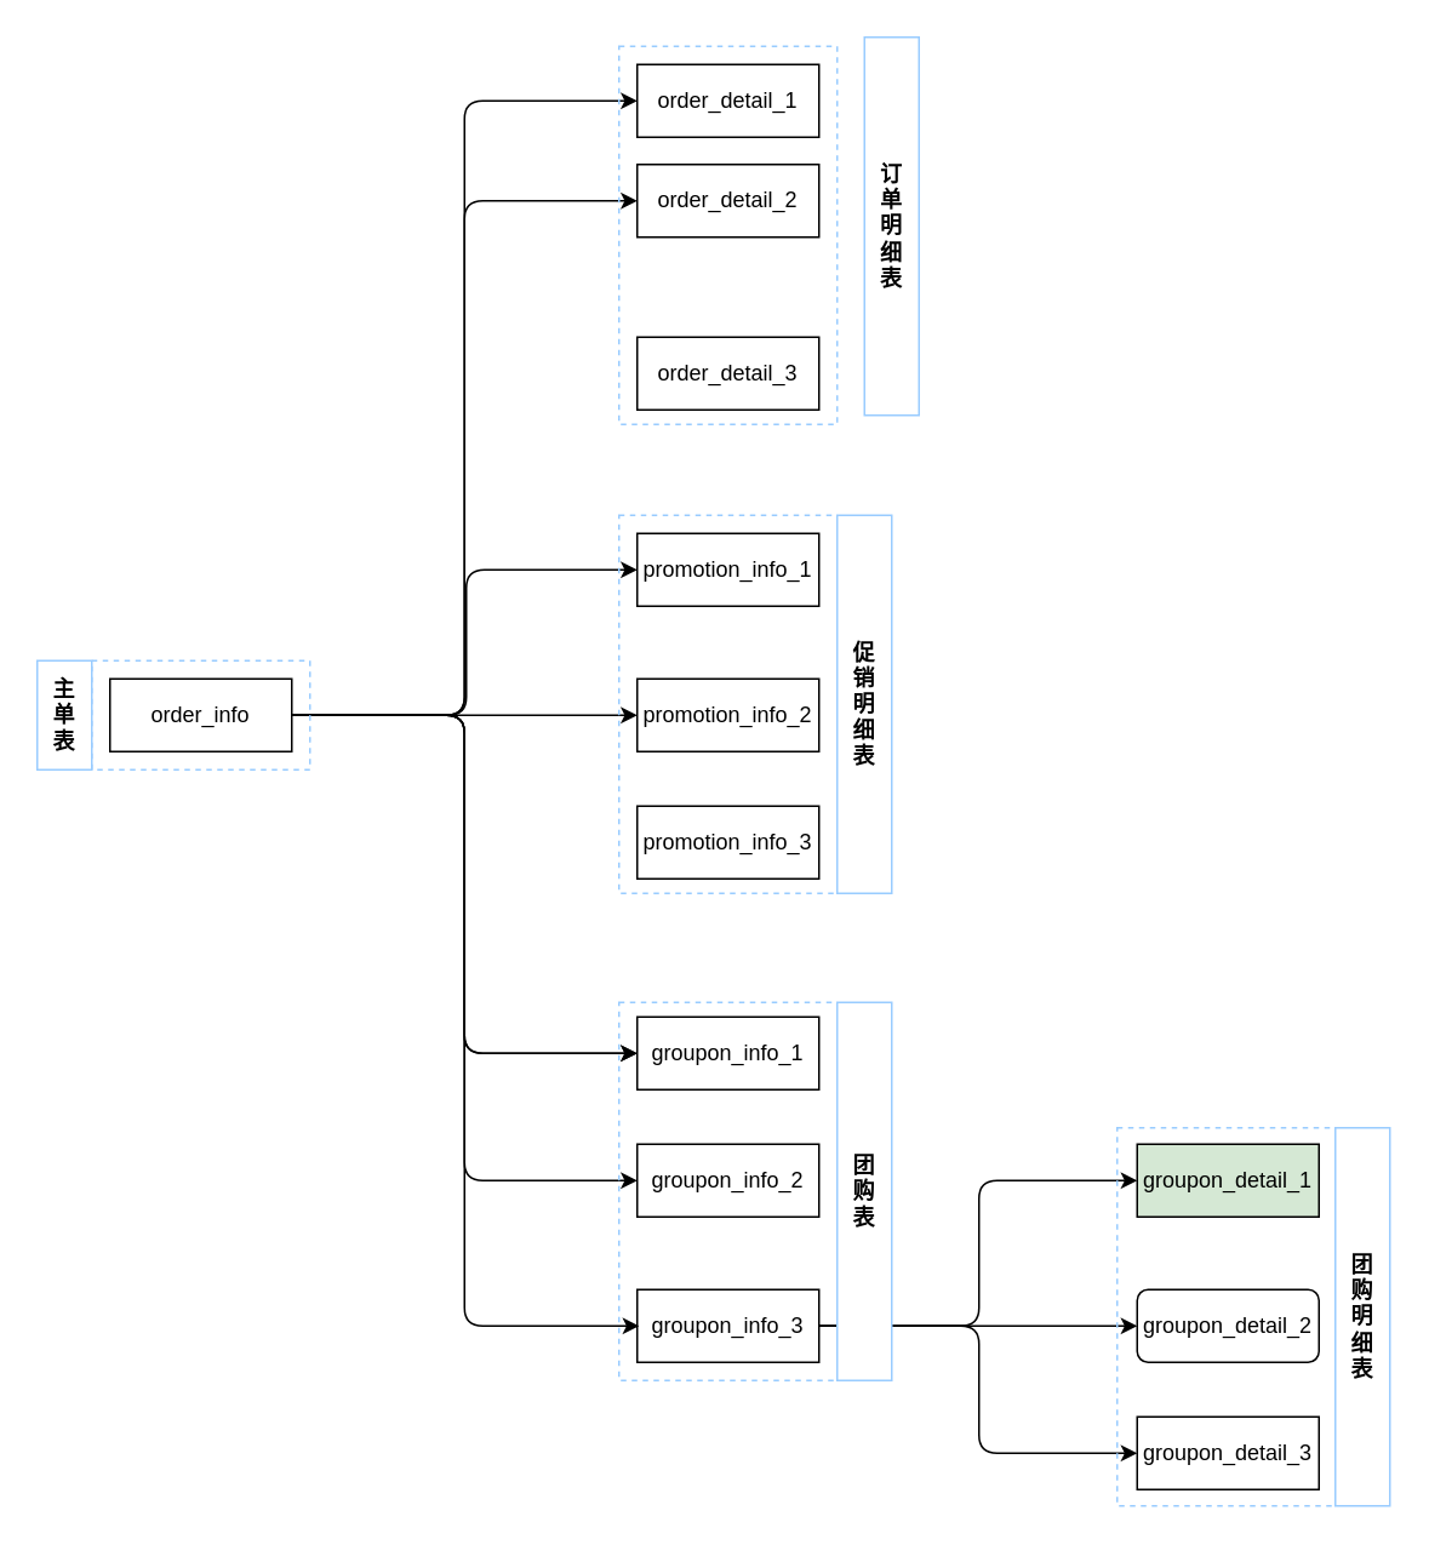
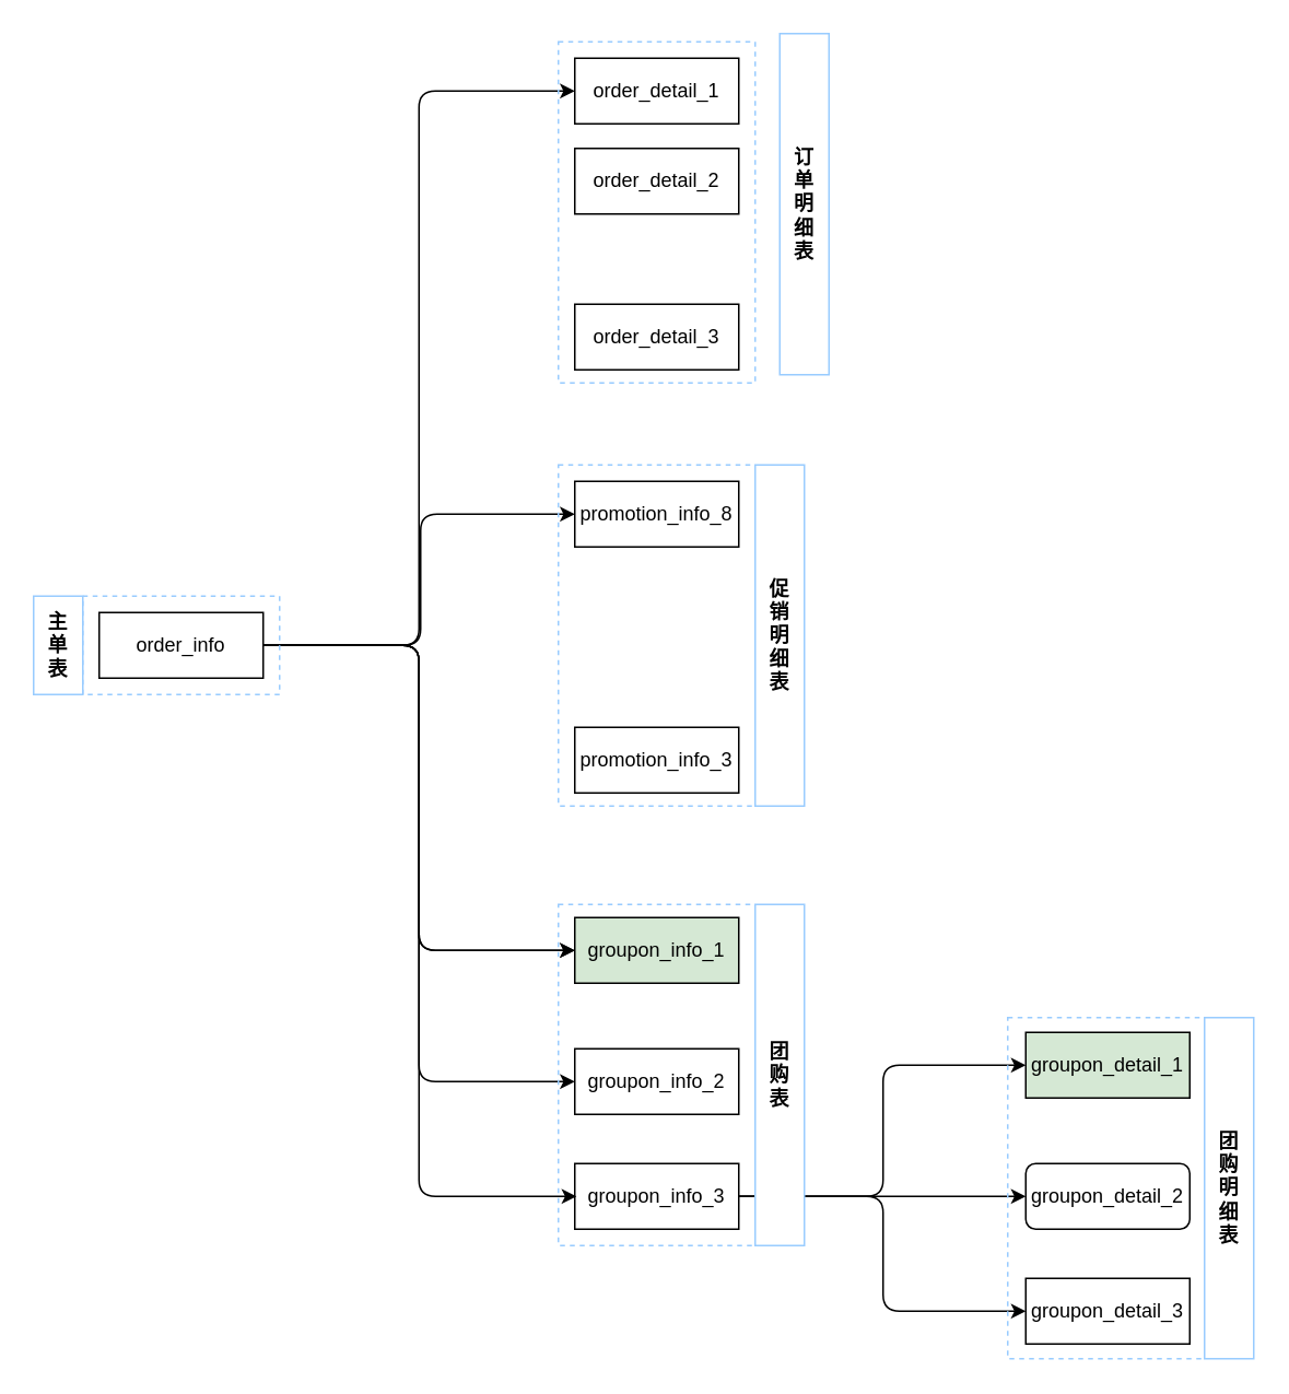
- <mxCell id="5" value="" style="edgeStyle=elbowEdgeStyle;elbow=horizontal;html=1;rounded=1;curved=0;sourcePerimeterSpacing=0;targetPerimeterSpacing=0;startSize=6;endSize=6;" parent="1" source="2" target="4" edge="1"><mxGeometry relative="1" as="geometry"><Array as="points"><mxPoint x="255" y="271" /></Array></mxGeometry></mxCell>
- <mxCell id="8" value="promotion_info_1" style="whiteSpace=wrap;html=1;" parent="1" vertex="1"><mxGeometry x="350" y="293" width="100" height="40" as="geometry" /></mxCell>
+ <mxCell id="8" value="promotion_info_8" style="whiteSpace=wrap;html=1;" parent="1" vertex="1"><mxGeometry x="350" y="293" width="100" height="40" as="geometry" /></mxCell>
- <mxCell id="10" value="" style="edgeStyle=elbowEdgeStyle;elbow=horizontal;html=1;rounded=1;curved=0;sourcePerimeterSpacing=0;targetPerimeterSpacing=0;startSize=6;endSize=6;exitX=1;exitY=0.5;exitDx=0;exitDy=0;" parent="1" source="2" target="9" edge="1"><mxGeometry relative="1" as="geometry"><mxPoint x="280" y="393" as="sourcePoint" /></mxGeometry></mxCell>
- <mxCell id="9" value="promotion_info_2" style="whiteSpace=wrap;html=1;" parent="1" vertex="1"><mxGeometry x="350" y="373" width="100" height="40" as="geometry" /></mxCell>
- <mxCell id="14" value="groupon_info_1" style="whiteSpace=wrap;html=1;" parent="1" vertex="1"><mxGeometry x="350" y="559" width="100" height="40" as="geometry" /></mxCell>
+ <mxCell id="14" value="groupon_info_1" style="whiteSpace=wrap;html=1;fillColor=#d5e8d4;" parent="1" vertex="1"><mxGeometry x="350" y="559" width="100" height="40" as="geometry" /></mxCell>
- <mxCell id="15" value="groupon_info_2" style="whiteSpace=wrap;html=1;" parent="1" vertex="1"><mxGeometry x="350" y="629" width="100" height="40" as="geometry" /></mxCell>
+ <mxCell id="15" value="groupon_info_2" style="whiteSpace=wrap;html=1;" parent="1" vertex="1"><mxGeometry x="350" y="639" width="100" height="40" as="geometry" /></mxCell>
